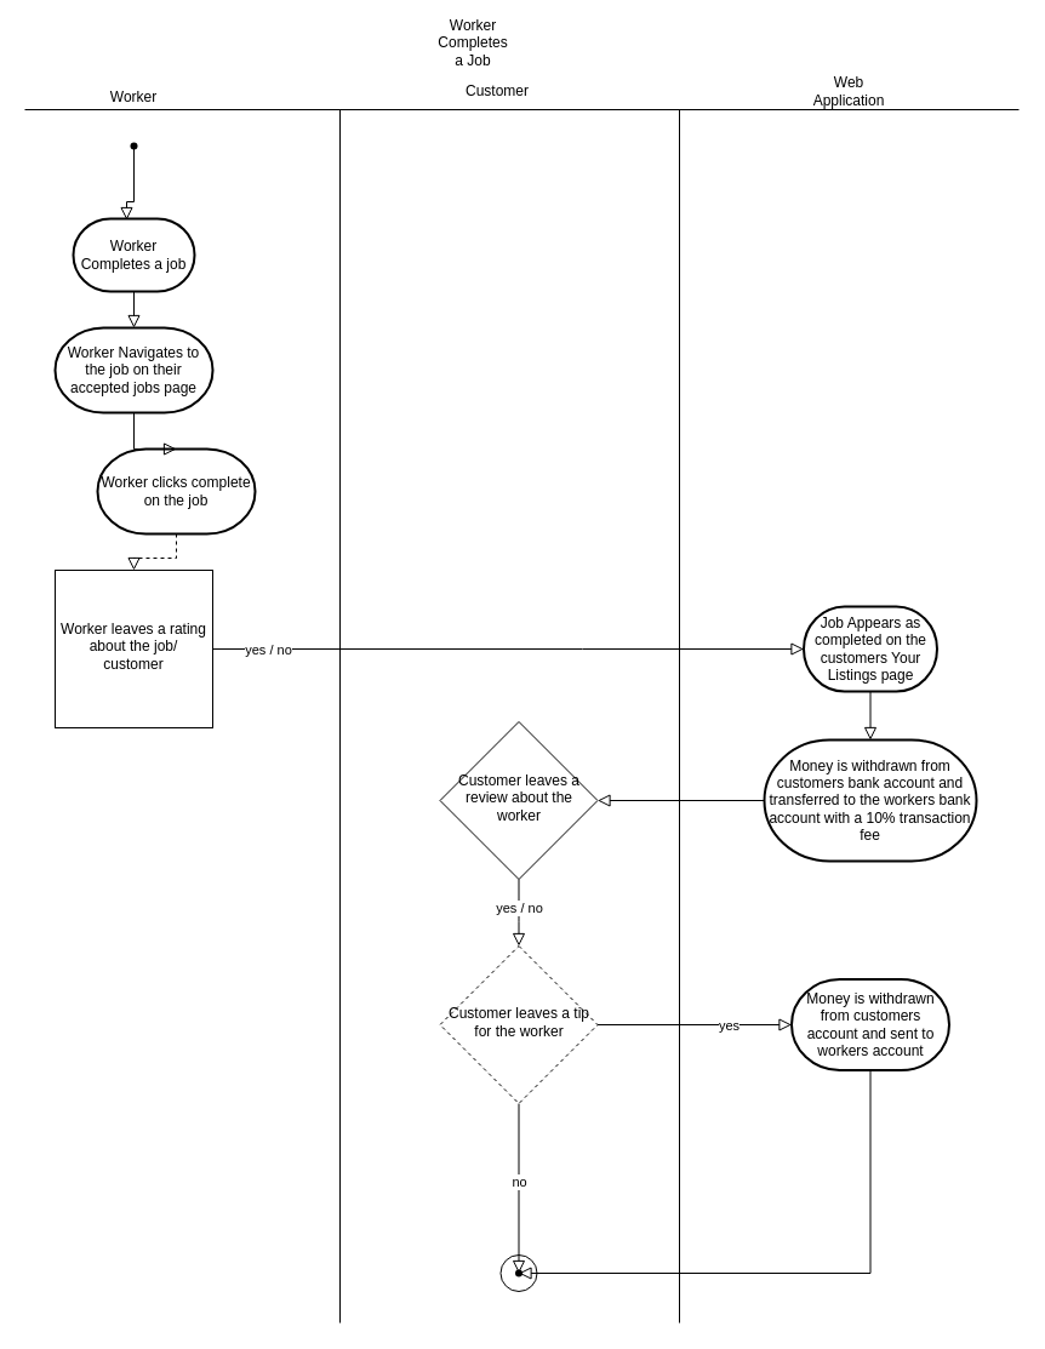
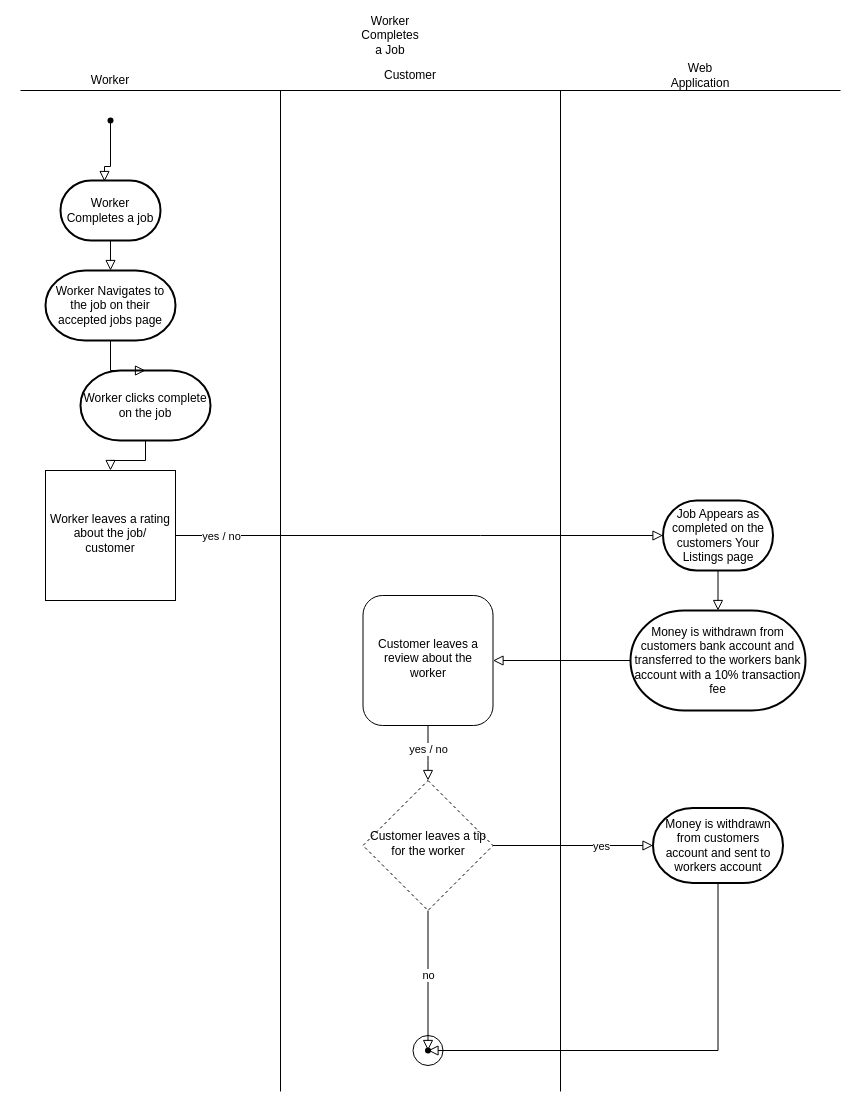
- <mxCell id="24" value="" style="rounded=0;html=1;jettySize=auto;orthogonalLoop=1;fontSize=11;endArrow=block;endFill=0;endSize=8;strokeWidth=1;shadow=0;labelBackgroundColor=none;edgeStyle=orthogonalEdgeStyle;exitX=0.5;exitY=1;exitDx=0;exitDy=0;exitPerimeter=0;entryX=0.5;entryY=0;entryDx=0;entryDy=0;dashed=1;" edge="1" parent="1" source="20" target="7"><mxGeometry relative="1" as="geometry"><mxPoint x="150" y="150" as="sourcePoint" /><mxPoint x="150" y="220" as="targetPoint" /><Array as="points" /></mxGeometry></mxCell>
+ <mxCell id="24" value="" style="rounded=0;html=1;jettySize=auto;orthogonalLoop=1;fontSize=11;endArrow=block;endFill=0;endSize=8;strokeWidth=1;shadow=0;labelBackgroundColor=none;edgeStyle=orthogonalEdgeStyle;exitX=0.5;exitY=1;exitDx=0;exitDy=0;exitPerimeter=0;entryX=0.5;entryY=0;entryDx=0;entryDy=0;" edge="1" parent="1" source="20" target="7"><mxGeometry relative="1" as="geometry"><mxPoint x="150" y="150" as="sourcePoint" /><mxPoint x="150" y="220" as="targetPoint" /><Array as="points" /></mxGeometry></mxCell>
- <mxCell id="10" value="Customer leaves a review about the worker" style="rhombus;whiteSpace=wrap;html=1;shadow=0;fontFamily=Helvetica;fontSize=12;align=center;strokeWidth=1;spacing=6;spacingTop=-4;" parent="1" vertex="1"><mxGeometry x="362.5" y="595" width="130" height="130" as="geometry" /></mxCell>
+ <mxCell id="10" value="Customer leaves a review about the worker" style="whiteSpace=wrap;html=1;shadow=0;fontFamily=Helvetica;fontSize=12;align=center;strokeWidth=1;spacing=6;spacingTop=-4;rounded=1;" parent="1" vertex="1"><mxGeometry x="362.5" y="595" width="130" height="130" as="geometry" /></mxCell>
